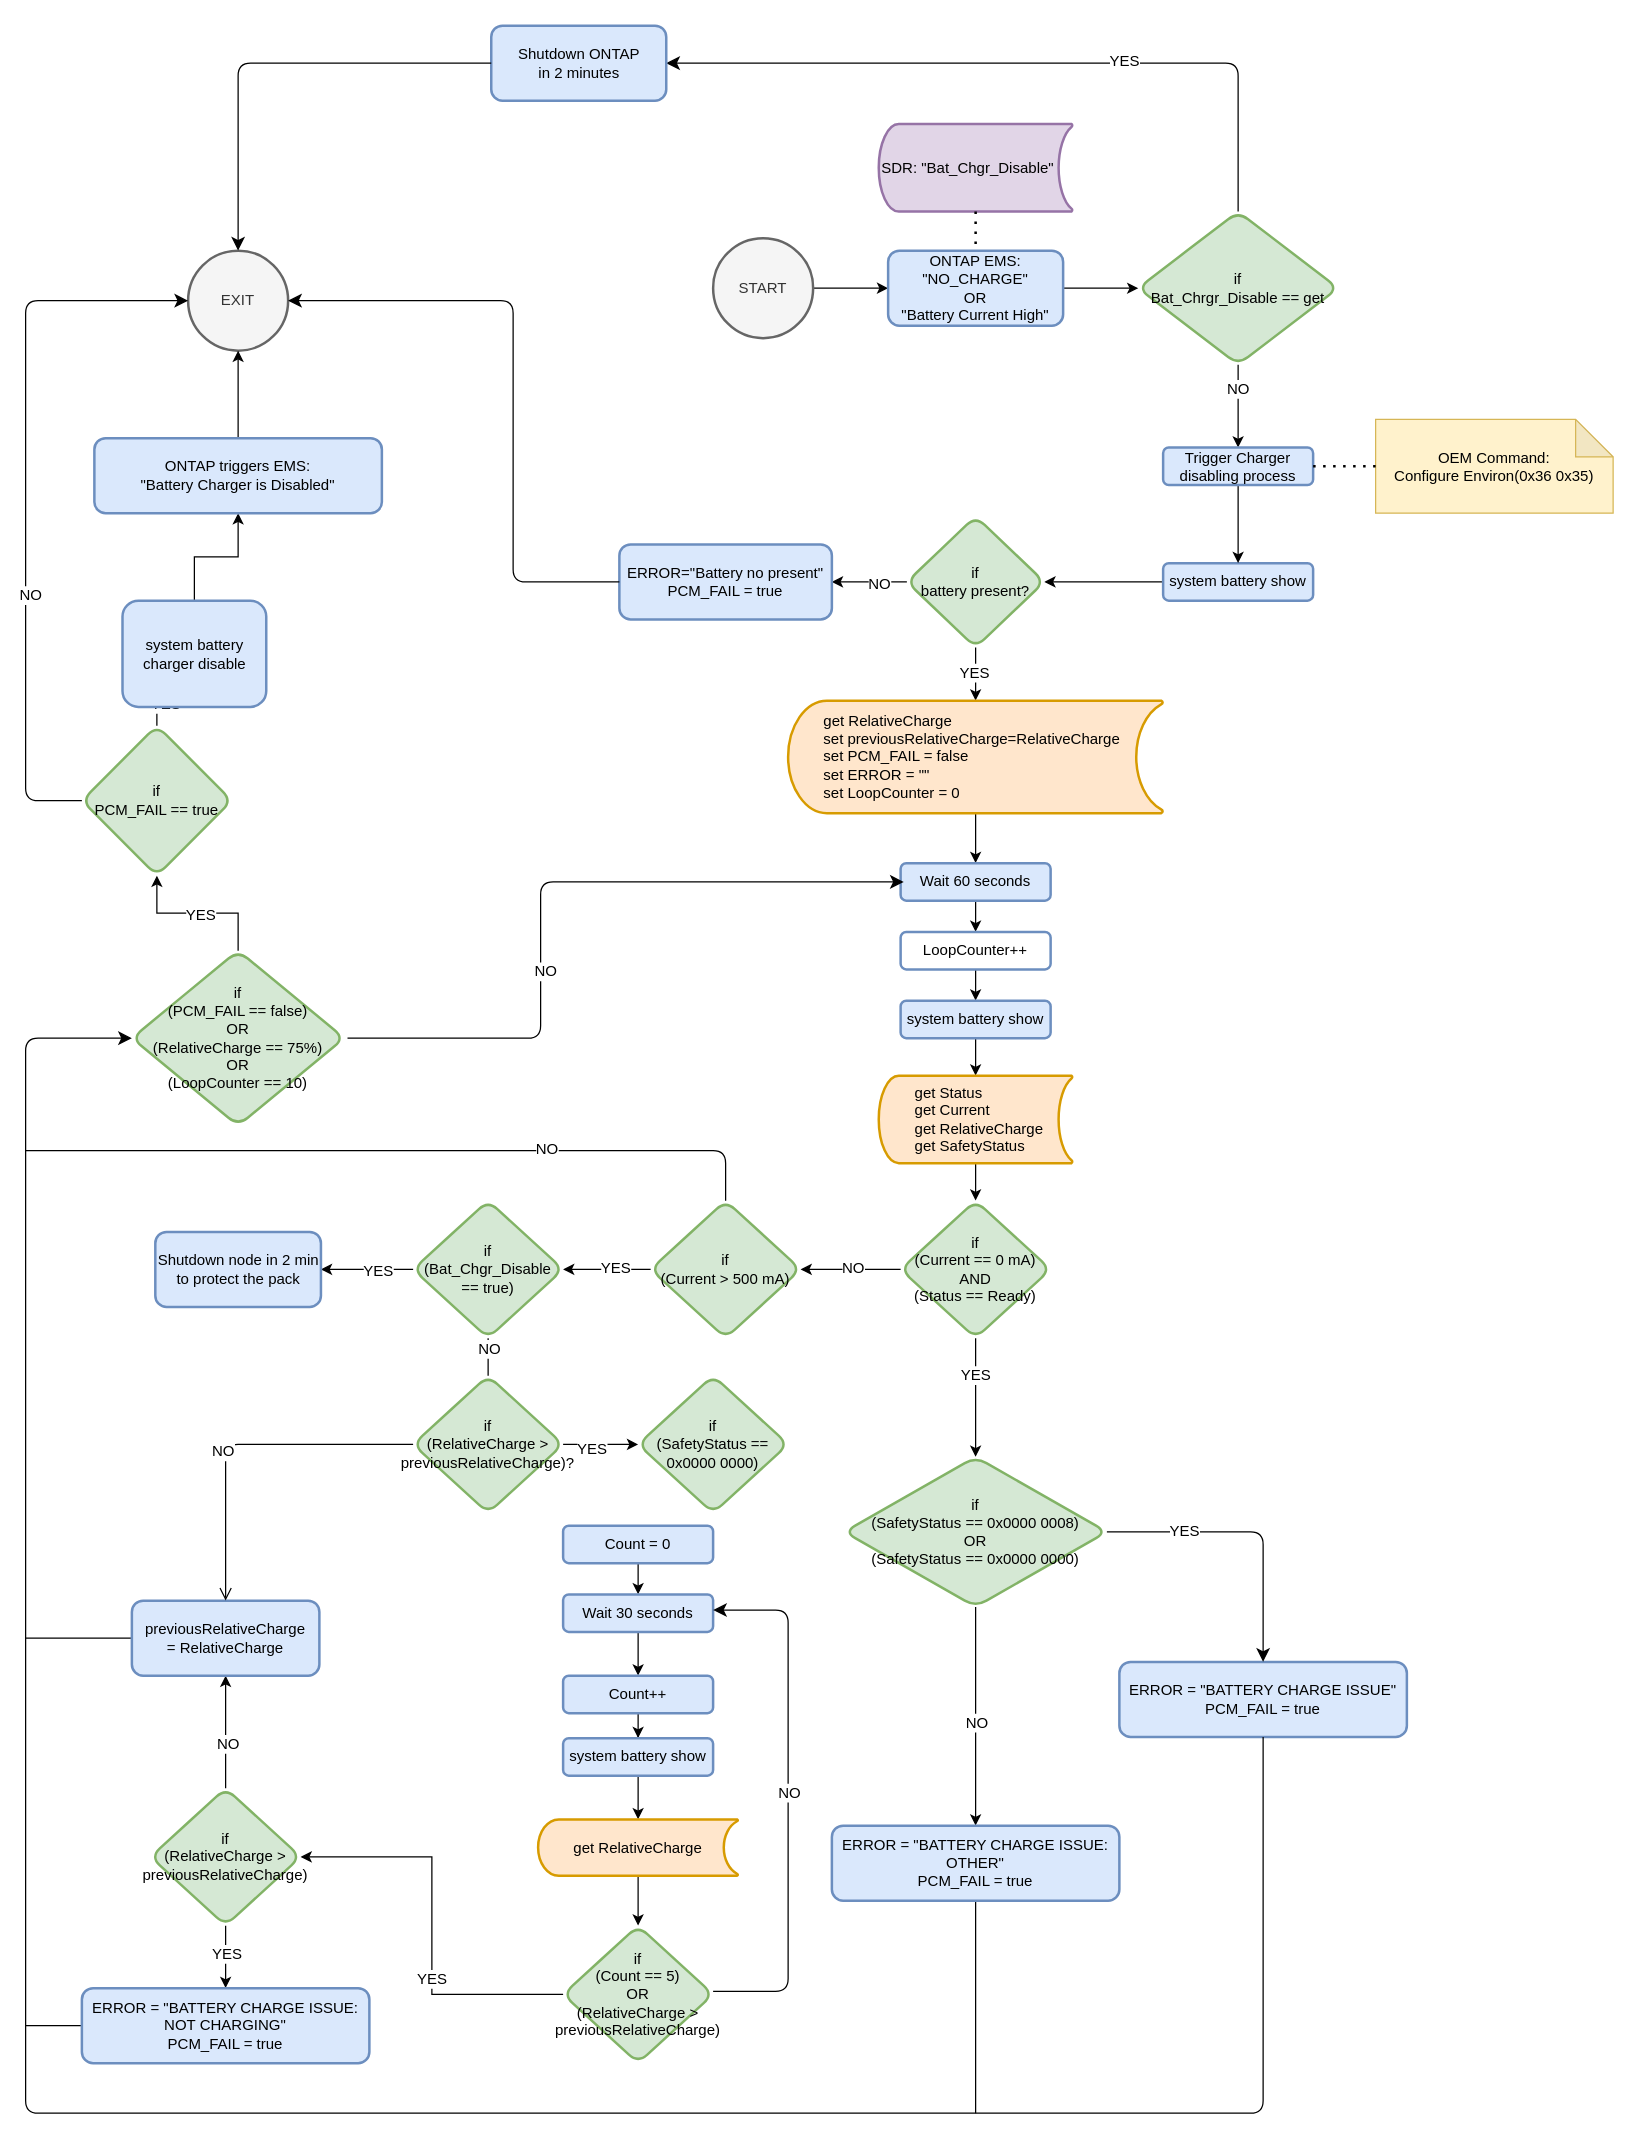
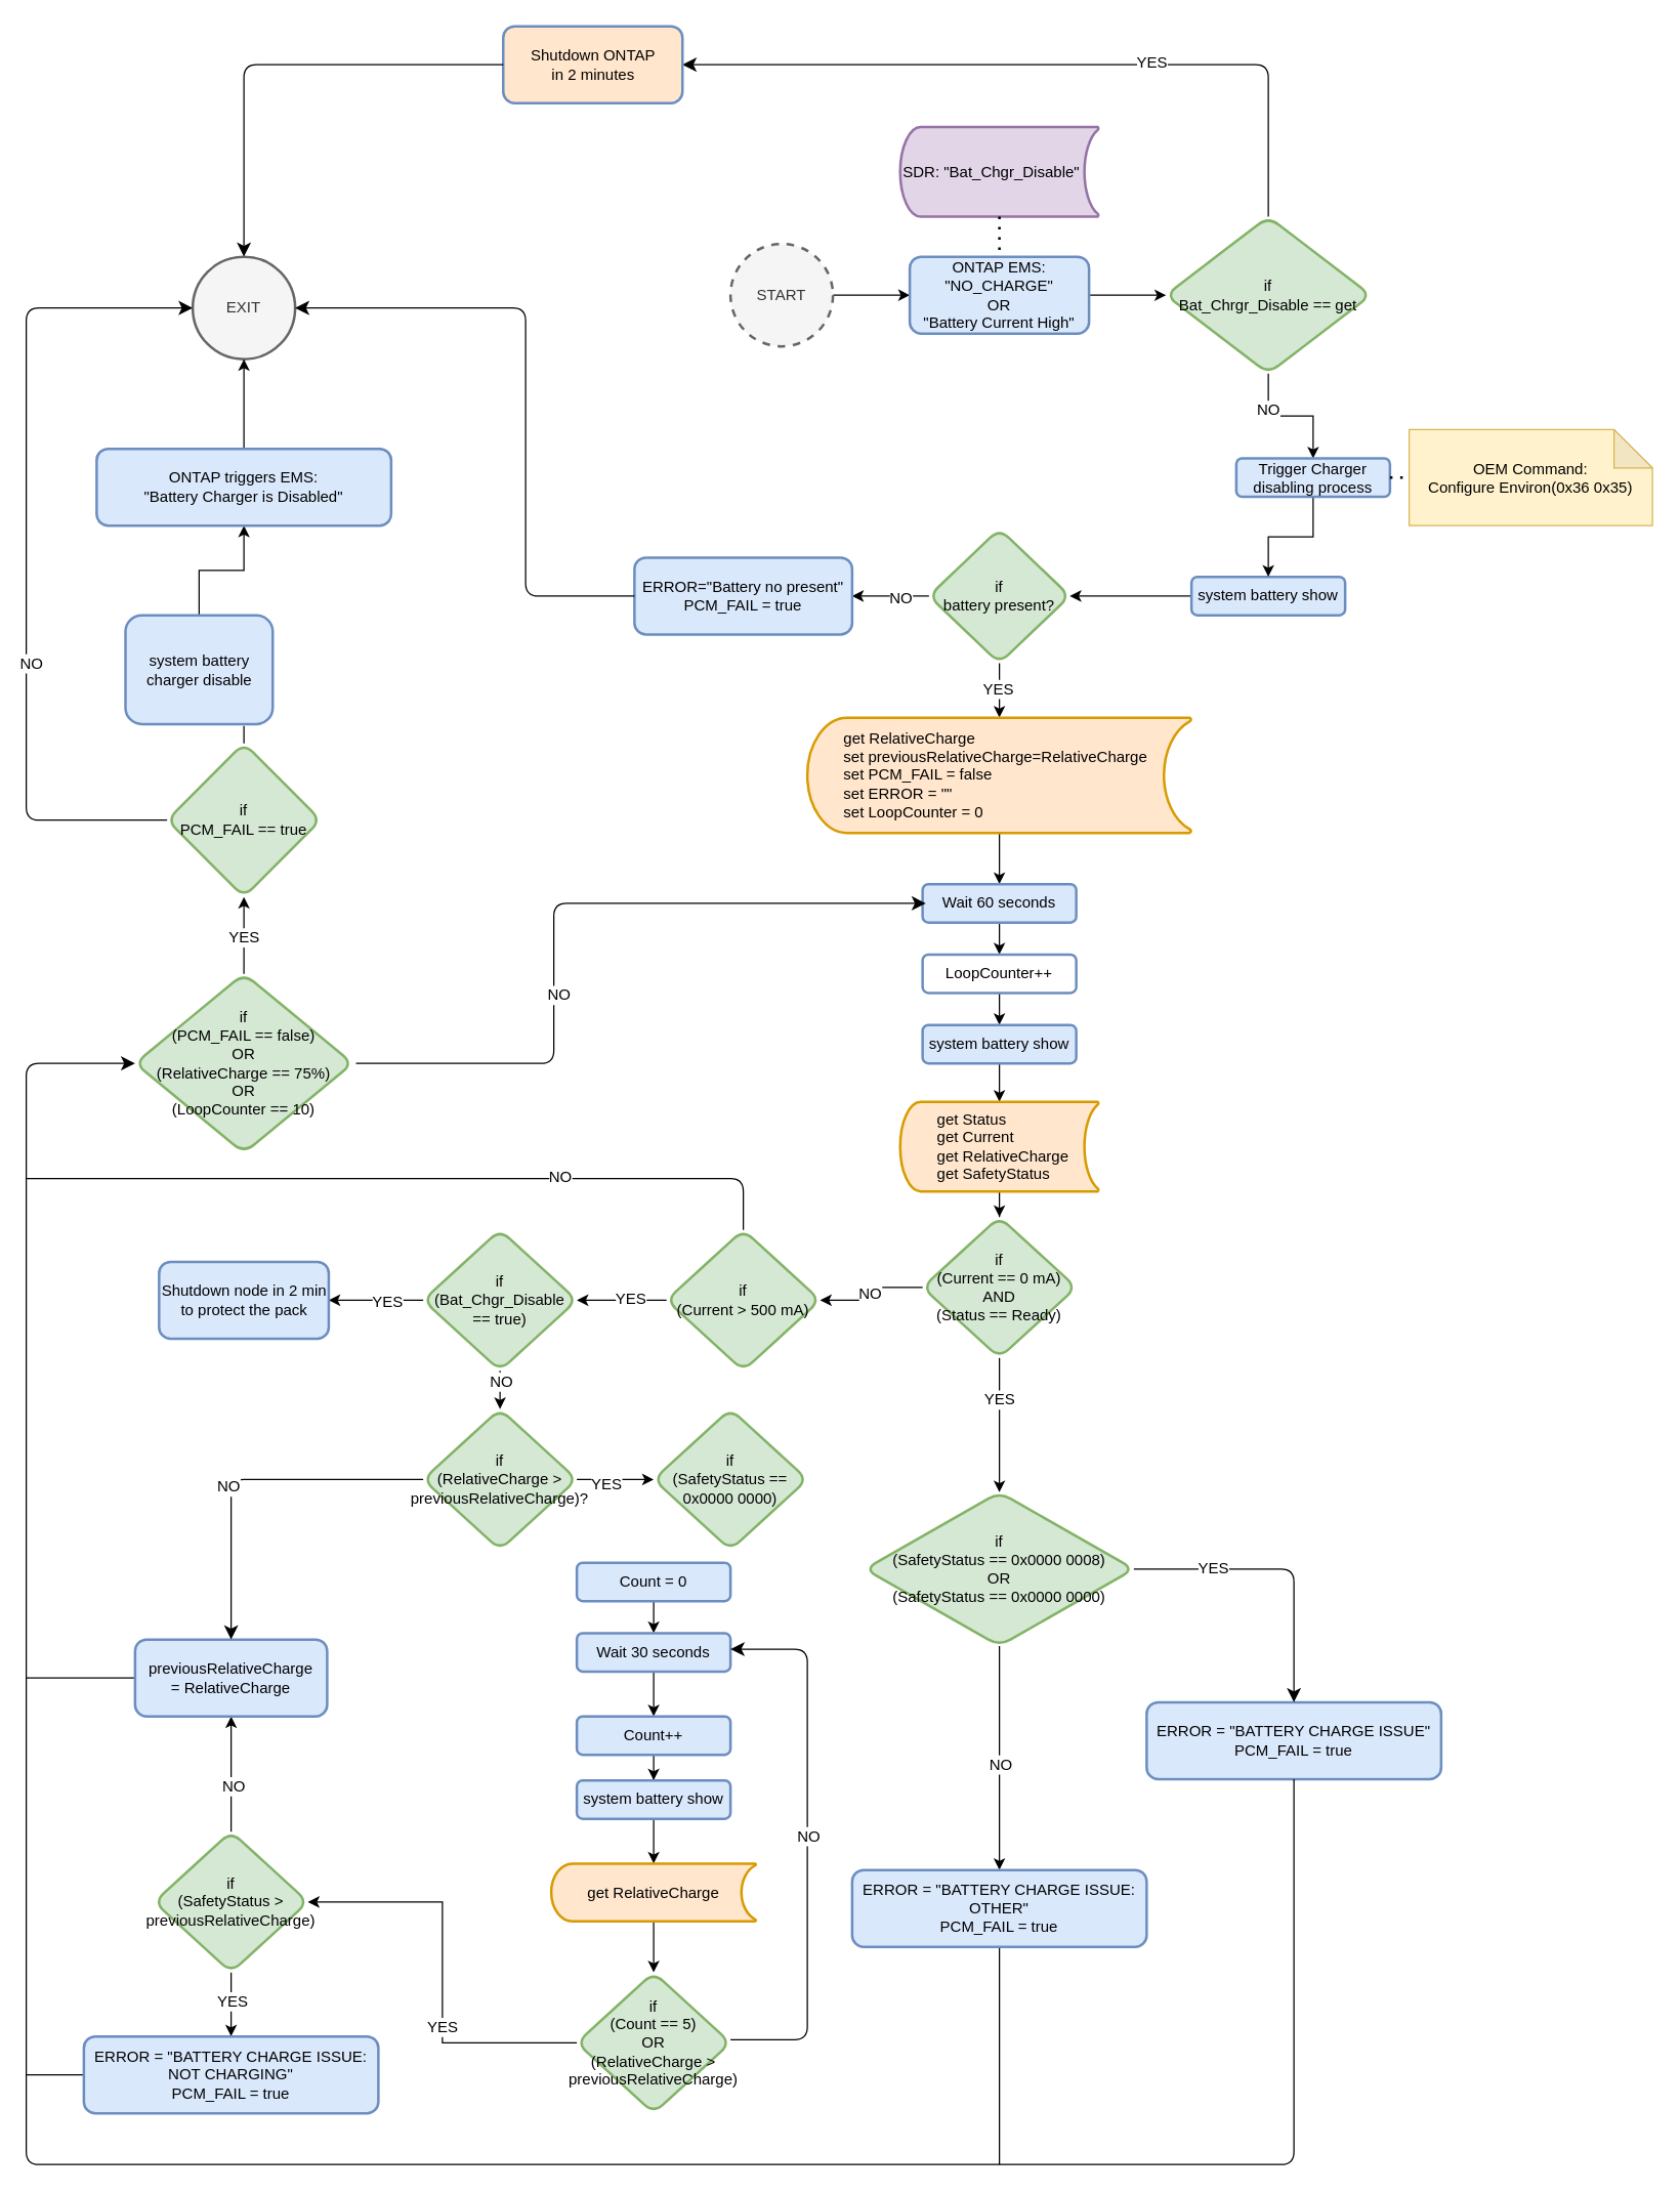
- <mxCell id="101" value="Shutdown ONTAP&lt;div&gt;in 2 minutes&lt;/div&gt;" style="rounded=1;whiteSpace=wrap;html=1;fillColor=#dae8fc;strokeColor=#6c8ebf;strokeWidth=2;" vertex="1" parent="1"><mxGeometry x="392.5" y="20" width="140" height="60" as="geometry" /></mxCell>
+ <mxCell id="101" value="Shutdown ONTAP&lt;div&gt;in 2 minutes&lt;/div&gt;" style="rounded=1;whiteSpace=wrap;html=1;fillColor=#ffe6cc;strokeColor=#6c8ebf;strokeWidth=2;" vertex="1" parent="1"><mxGeometry x="392.5" y="20" width="140" height="60" as="geometry" /></mxCell>
- <mxCell id="64" value="START" style="ellipse;whiteSpace=wrap;html=1;rounded=1;fillColor=#f5f5f5;fontColor=#333333;strokeColor=#666666;strokeWidth=2;" parent="1" vertex="1"><mxGeometry x="570" y="190" width="80" height="80" as="geometry" /></mxCell>
+ <mxCell id="64" value="START" style="ellipse;whiteSpace=wrap;html=1;rounded=1;fillColor=#f5f5f5;fontColor=#333333;strokeColor=#666666;strokeWidth=2;dashed=1;" parent="1" vertex="1"><mxGeometry x="570" y="190" width="80" height="80" as="geometry" /></mxCell>
- <mxCell id="104" value="Trigger Charger disabling process" style="whiteSpace=wrap;html=1;rounded=1;fillColor=#dae8fc;strokeColor=#6c8ebf;strokeWidth=2;" vertex="1" parent="1"><mxGeometry x="930" y="357.5" width="120" height="30" as="geometry" /></mxCell>
+ <mxCell id="104" value="Trigger Charger disabling process" style="whiteSpace=wrap;html=1;rounded=1;fillColor=#dae8fc;strokeColor=#6c8ebf;strokeWidth=2;" vertex="1" parent="1"><mxGeometry x="965" y="357.5" width="120" height="30" as="geometry" /></mxCell>
- <mxCell id="70" value="if&lt;div&gt;PCM_FAIL == true&lt;/div&gt;" style="rhombus;whiteSpace=wrap;html=1;rounded=1;fillColor=#d5e8d4;strokeColor=#82b366;strokeWidth=2;" parent="1" vertex="1"><mxGeometry x="65" y="580" width="120" height="120" as="geometry" /></mxCell>
+ <mxCell id="70" value="if&lt;div&gt;PCM_FAIL == true&lt;/div&gt;" style="rhombus;whiteSpace=wrap;html=1;rounded=1;fillColor=#d5e8d4;strokeColor=#82b366;strokeWidth=2;" parent="1" vertex="1"><mxGeometry x="130" y="580" width="120" height="120" as="geometry" /></mxCell>
- <mxCell id="27" value="if&lt;div&gt;(Current == 0 mA)&lt;/div&gt;&lt;div&gt;AND&lt;/div&gt;&lt;div&gt;(Status == Ready)&lt;/div&gt;" style="rhombus;whiteSpace=wrap;html=1;rounded=1;fillColor=#d5e8d4;strokeColor=#82b366;strokeWidth=2;" parent="1" vertex="1"><mxGeometry x="720" y="960" width="120" height="110" as="geometry" /></mxCell>
+ <mxCell id="27" value="if&lt;div&gt;(Current == 0 mA)&lt;/div&gt;&lt;div&gt;AND&lt;/div&gt;&lt;div&gt;(Status == Ready)&lt;/div&gt;" style="rhombus;whiteSpace=wrap;html=1;rounded=1;fillColor=#d5e8d4;strokeColor=#82b366;strokeWidth=2;" parent="1" vertex="1"><mxGeometry x="720" y="950" width="120" height="110" as="geometry" /></mxCell>
- <mxCell id="91" value="" style="edgeStyle=orthogonalEdgeStyle;rounded=0;orthogonalLoop=1;jettySize=auto;html=1;endArrow=none;" parent="1" source="93" target="39" edge="1"><mxGeometry relative="1" as="geometry" /></mxCell>
+ <mxCell id="91" value="" style="edgeStyle=orthogonalEdgeStyle;rounded=0;orthogonalLoop=1;jettySize=auto;html=1;" parent="1" source="93" target="39" edge="1"><mxGeometry relative="1" as="geometry" /></mxCell>
- <mxCell id="82" value="" style="edgeStyle=segmentEdgeStyle;endArrow=open;html=1;curved=0;rounded=1;endSize=8;startSize=8;entryX=0.5;entryY=0;entryDx=0;entryDy=0;exitX=0;exitY=0.5;exitDx=0;exitDy=0;" parent="1" source="39" target="61" edge="1"><mxGeometry width="50" height="50" relative="1" as="geometry"><mxPoint x="210" y="1070" as="sourcePoint" /><mxPoint x="170" y="1180" as="targetPoint" /><Array as="points"><mxPoint x="180" y="1155" /></Array></mxGeometry></mxCell>
+ <mxCell id="82" value="" style="edgeStyle=segmentEdgeStyle;endArrow=classic;html=1;curved=0;rounded=1;endSize=8;startSize=8;entryX=0.5;entryY=0;entryDx=0;entryDy=0;exitX=0;exitY=0.5;exitDx=0;exitDy=0;" parent="1" source="39" target="61" edge="1"><mxGeometry width="50" height="50" relative="1" as="geometry"><mxPoint x="210" y="1070" as="sourcePoint" /><mxPoint x="170" y="1180" as="targetPoint" /><Array as="points"><mxPoint x="180" y="1155" /></Array></mxGeometry></mxCell>
- <mxCell id="57" value="&lt;div&gt;if&lt;/div&gt;&lt;div&gt;(RelativeCharge &amp;gt;&lt;/div&gt;&lt;div&gt;&lt;span style=&quot;text-align: left; background-color: initial;&quot;&gt;previousRelativeCharge&lt;/span&gt;)&lt;/div&gt;" style="rhombus;whiteSpace=wrap;html=1;rounded=1;fillColor=#d5e8d4;strokeColor=#82b366;strokeWidth=2;" parent="1" vertex="1"><mxGeometry x="120" y="1430" width="120" height="110" as="geometry" /></mxCell>
+ <mxCell id="57" value="&lt;div&gt;if&lt;/div&gt;&lt;div&gt;(SafetyStatus &amp;gt;&lt;/div&gt;&lt;div&gt;&lt;span style=&quot;text-align: left; background-color: initial;&quot;&gt;previousRelativeCharge&lt;/span&gt;)&lt;/div&gt;" style="rhombus;whiteSpace=wrap;html=1;rounded=1;fillColor=#d5e8d4;strokeColor=#82b366;strokeWidth=2;" parent="1" vertex="1"><mxGeometry x="120" y="1430" width="120" height="110" as="geometry" /></mxCell>
